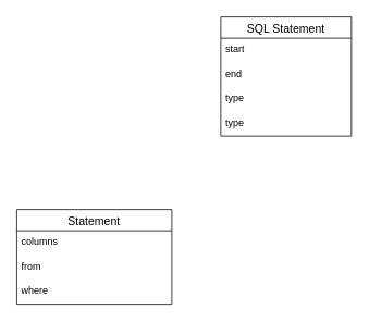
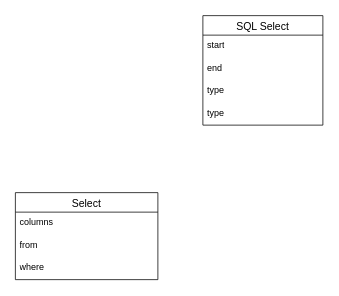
- <mxCell id="2" value="SQL Statement" style="swimlane;fontStyle=0;childLayout=stackLayout;horizontal=1;startSize=26;horizontalStack=0;resizeParent=1;resizeParentMax=0;resizeLast=0;collapsible=1;marginBottom=0;align=center;fontSize=14;" vertex="1" parent="1"><mxGeometry x="270" y="20" width="160" height="146" as="geometry" /></mxCell>
+ <mxCell id="2" value="SQL Select" style="swimlane;fontStyle=0;childLayout=stackLayout;horizontal=1;startSize=26;horizontalStack=0;resizeParent=1;resizeParentMax=0;resizeLast=0;collapsible=1;marginBottom=0;align=center;fontSize=14;" vertex="1" parent="1"><mxGeometry x="270" y="20" width="160" height="146" as="geometry" /></mxCell>
- <mxCell id="7" value="Statement" style="swimlane;fontStyle=0;childLayout=stackLayout;horizontal=1;startSize=26;horizontalStack=0;resizeParent=1;resizeParentMax=0;resizeLast=0;collapsible=1;marginBottom=0;align=center;fontSize=14;" vertex="1" parent="1"><mxGeometry x="20" y="256" width="190" height="116" as="geometry" /></mxCell>
+ <mxCell id="7" value="Select" style="swimlane;fontStyle=0;childLayout=stackLayout;horizontal=1;startSize=26;horizontalStack=0;resizeParent=1;resizeParentMax=0;resizeLast=0;collapsible=1;marginBottom=0;align=center;fontSize=14;" vertex="1" parent="1"><mxGeometry x="20" y="256" width="190" height="116" as="geometry" /></mxCell>
